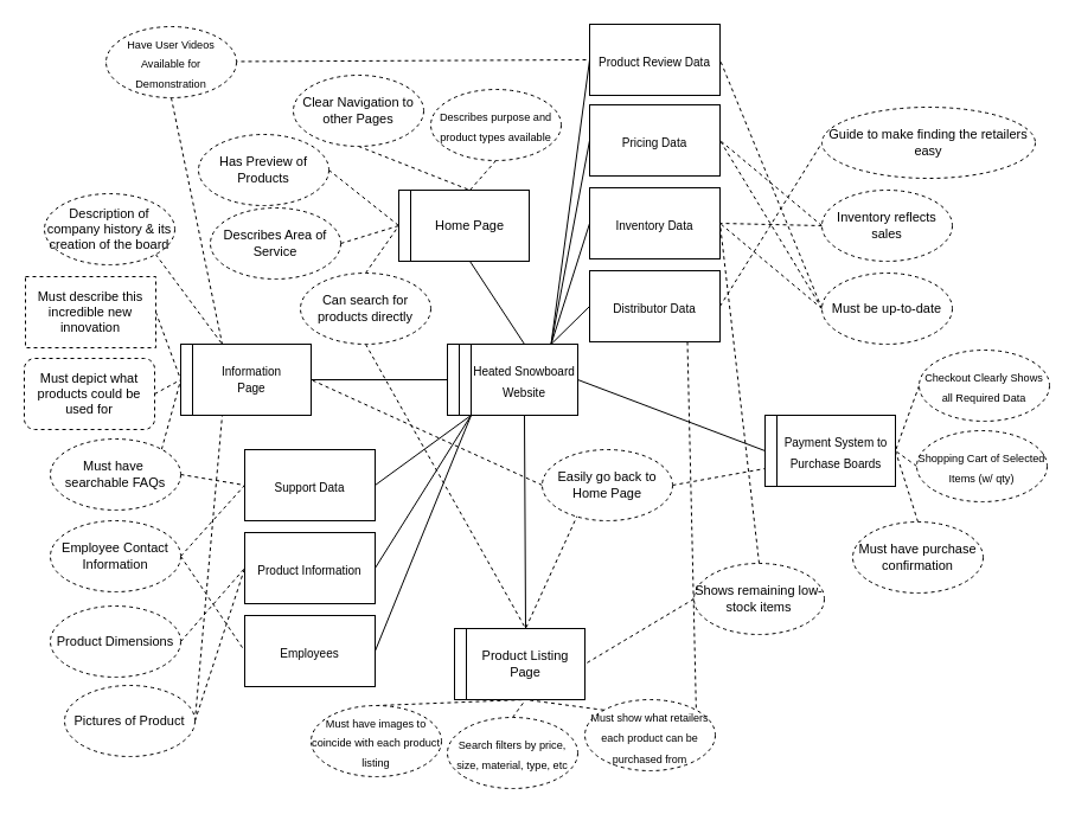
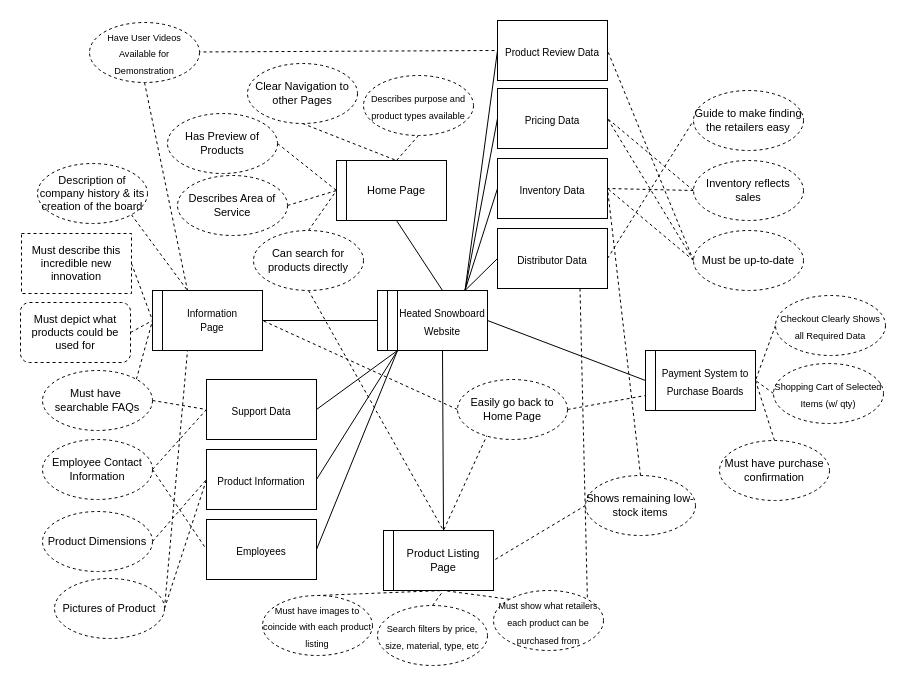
- <mxCell id="78" value="Guide to make finding the retailers easy" style="ellipse;whiteSpace=wrap;html=1;dashed=1;fontFamily=Helvetica;fontSize=11;fontColor=default;labelBackgroundColor=none;" vertex="1" parent="1"><mxGeometry x="693" y="90" width="180" height="60" as="geometry" /></mxCell>
+ <mxCell id="78" value="Guide to make finding the retailers easy" style="ellipse;whiteSpace=wrap;html=1;dashed=1;fontFamily=Helvetica;fontSize=11;fontColor=default;labelBackgroundColor=none;" vertex="1" parent="1"><mxGeometry x="693" y="90" width="110" height="60" as="geometry" /></mxCell>
